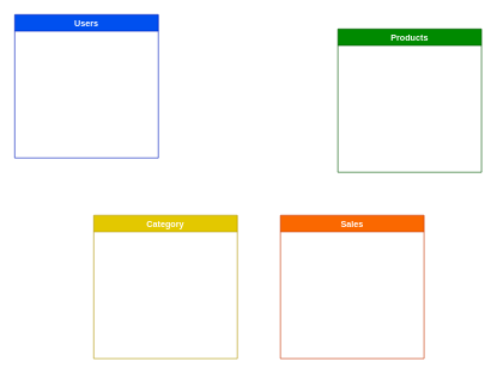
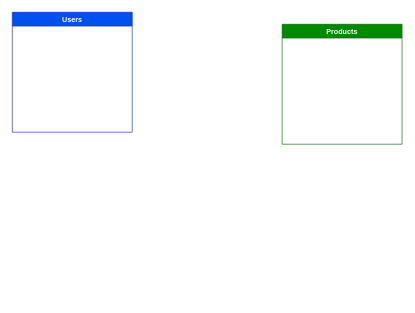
- <mxCell id="4" value="Category" style="swimlane;fillColor=#e3c800;strokeColor=#B09500;fontColor=#ffffff;gradientColor=none;" vertex="1" parent="1"><mxGeometry x="130" y="300" width="200" height="200" as="geometry" /></mxCell>
- <mxCell id="5" value="Sales" style="swimlane;rounded=0;shadow=0;labelBackgroundColor=none;html=0;fillColor=#fa6800;strokeColor=#C73500;fontColor=#ffffff;" vertex="1" parent="1"><mxGeometry x="390" y="300" width="200" height="200" as="geometry" /></mxCell>
